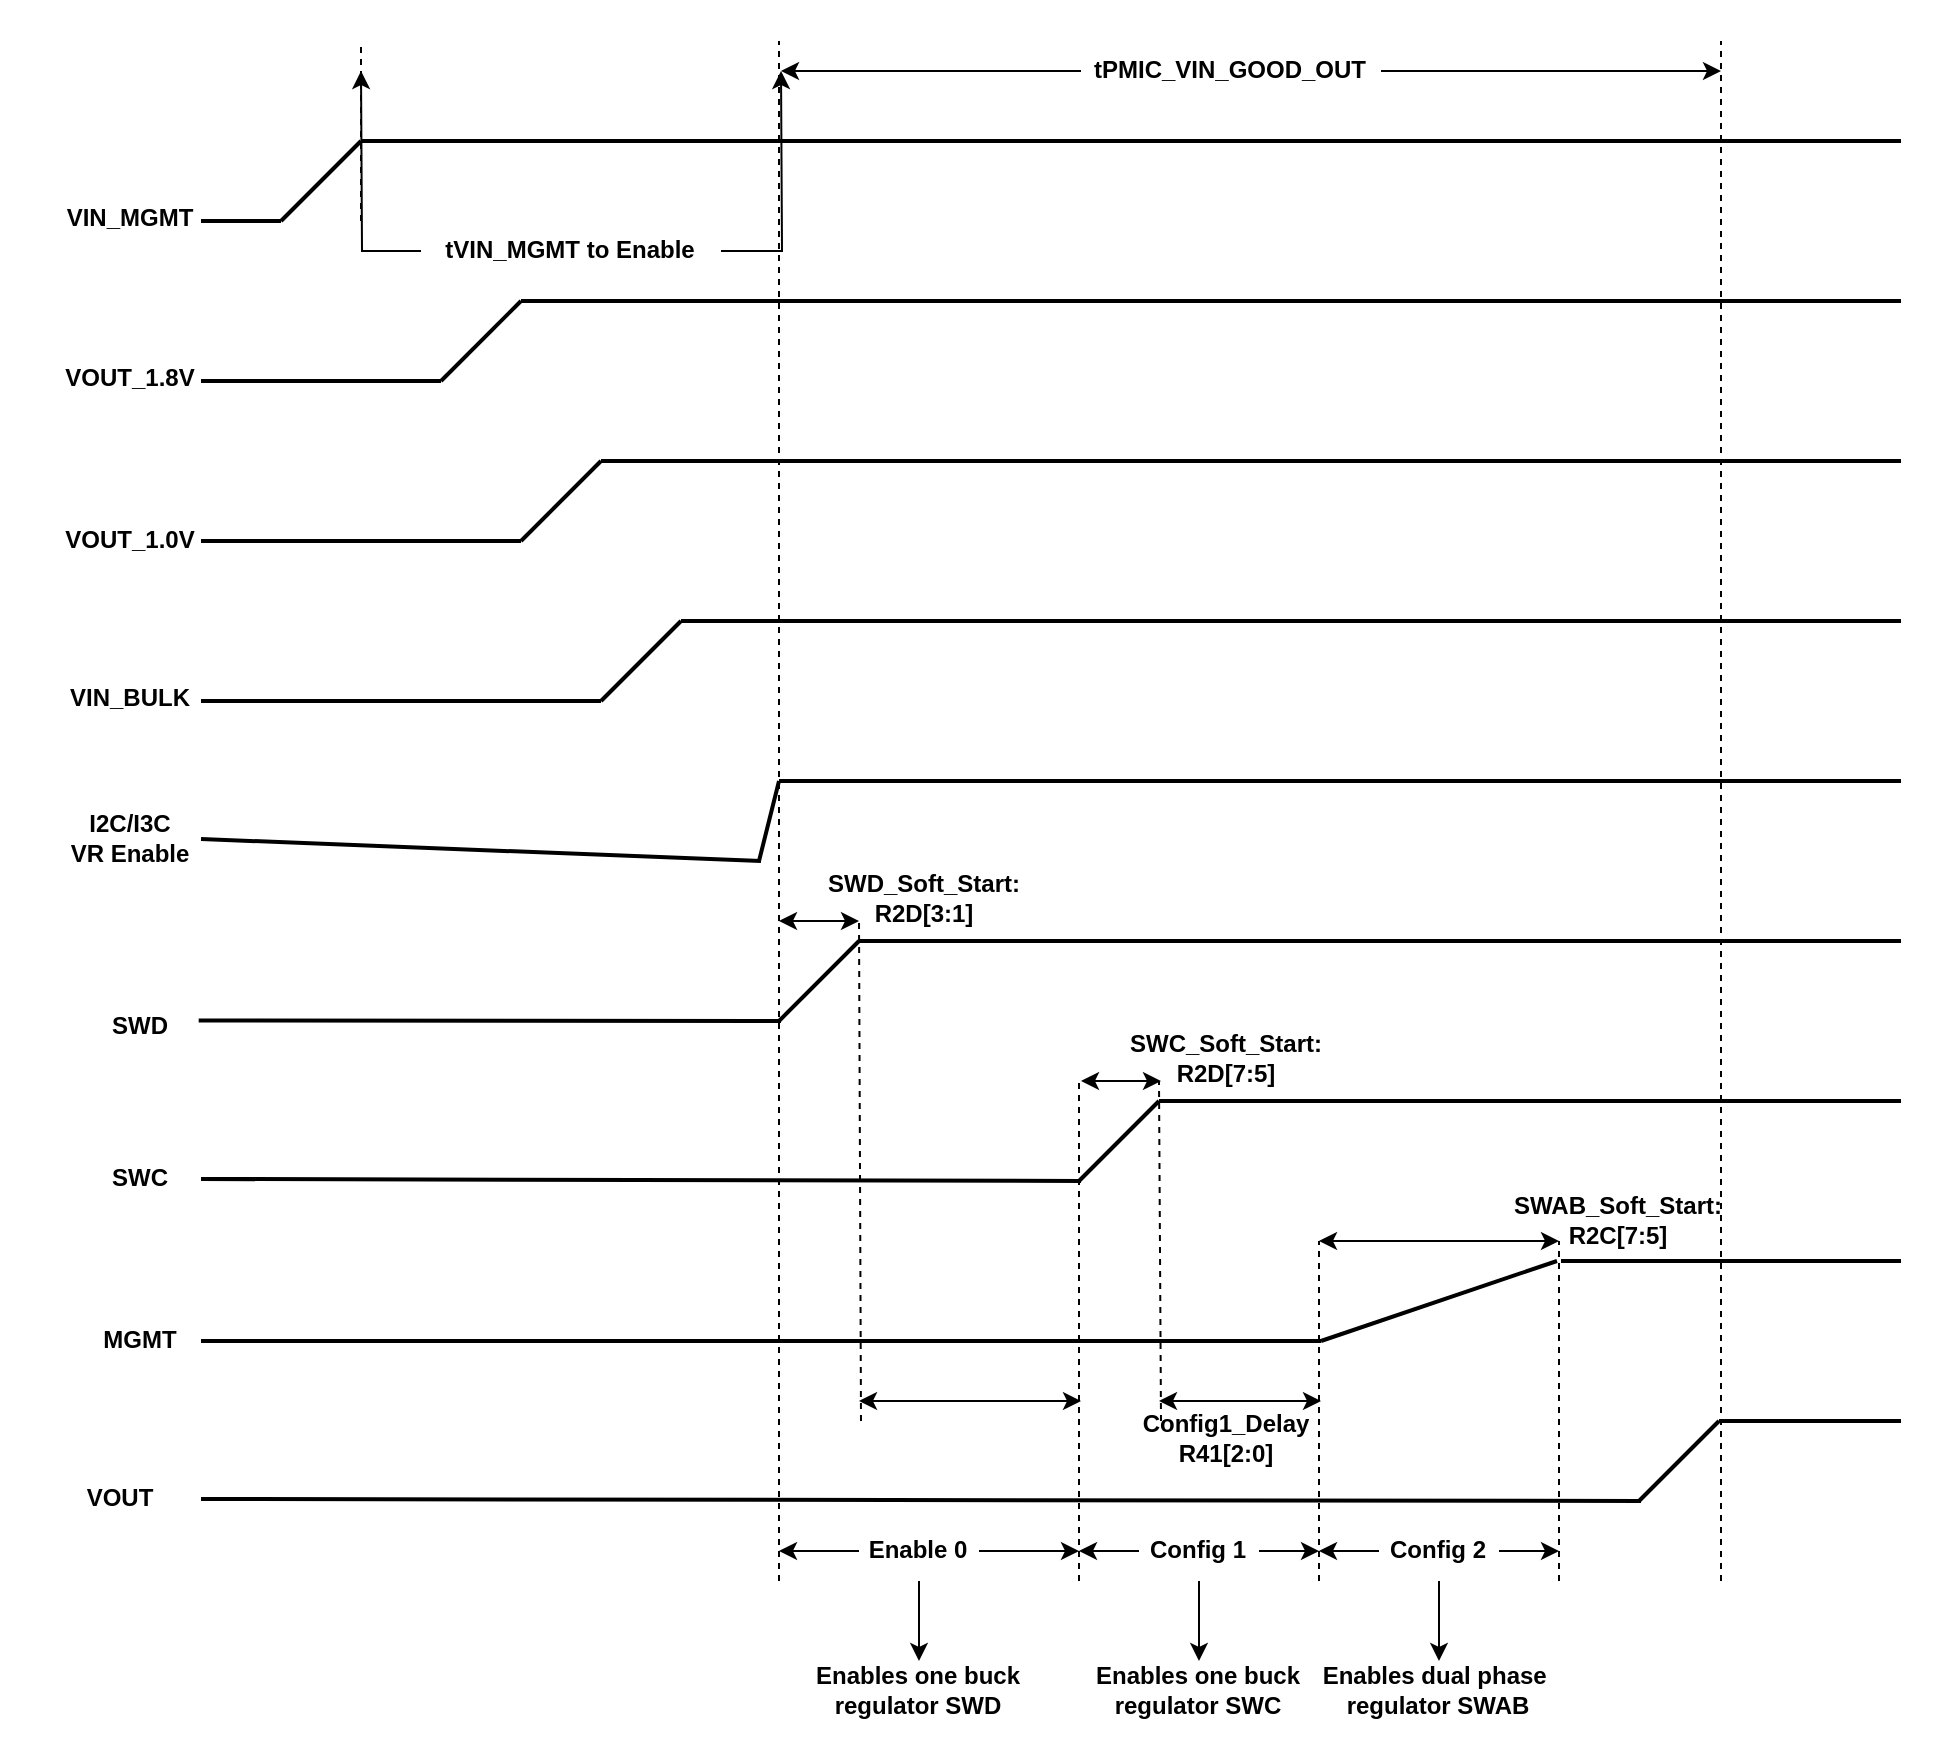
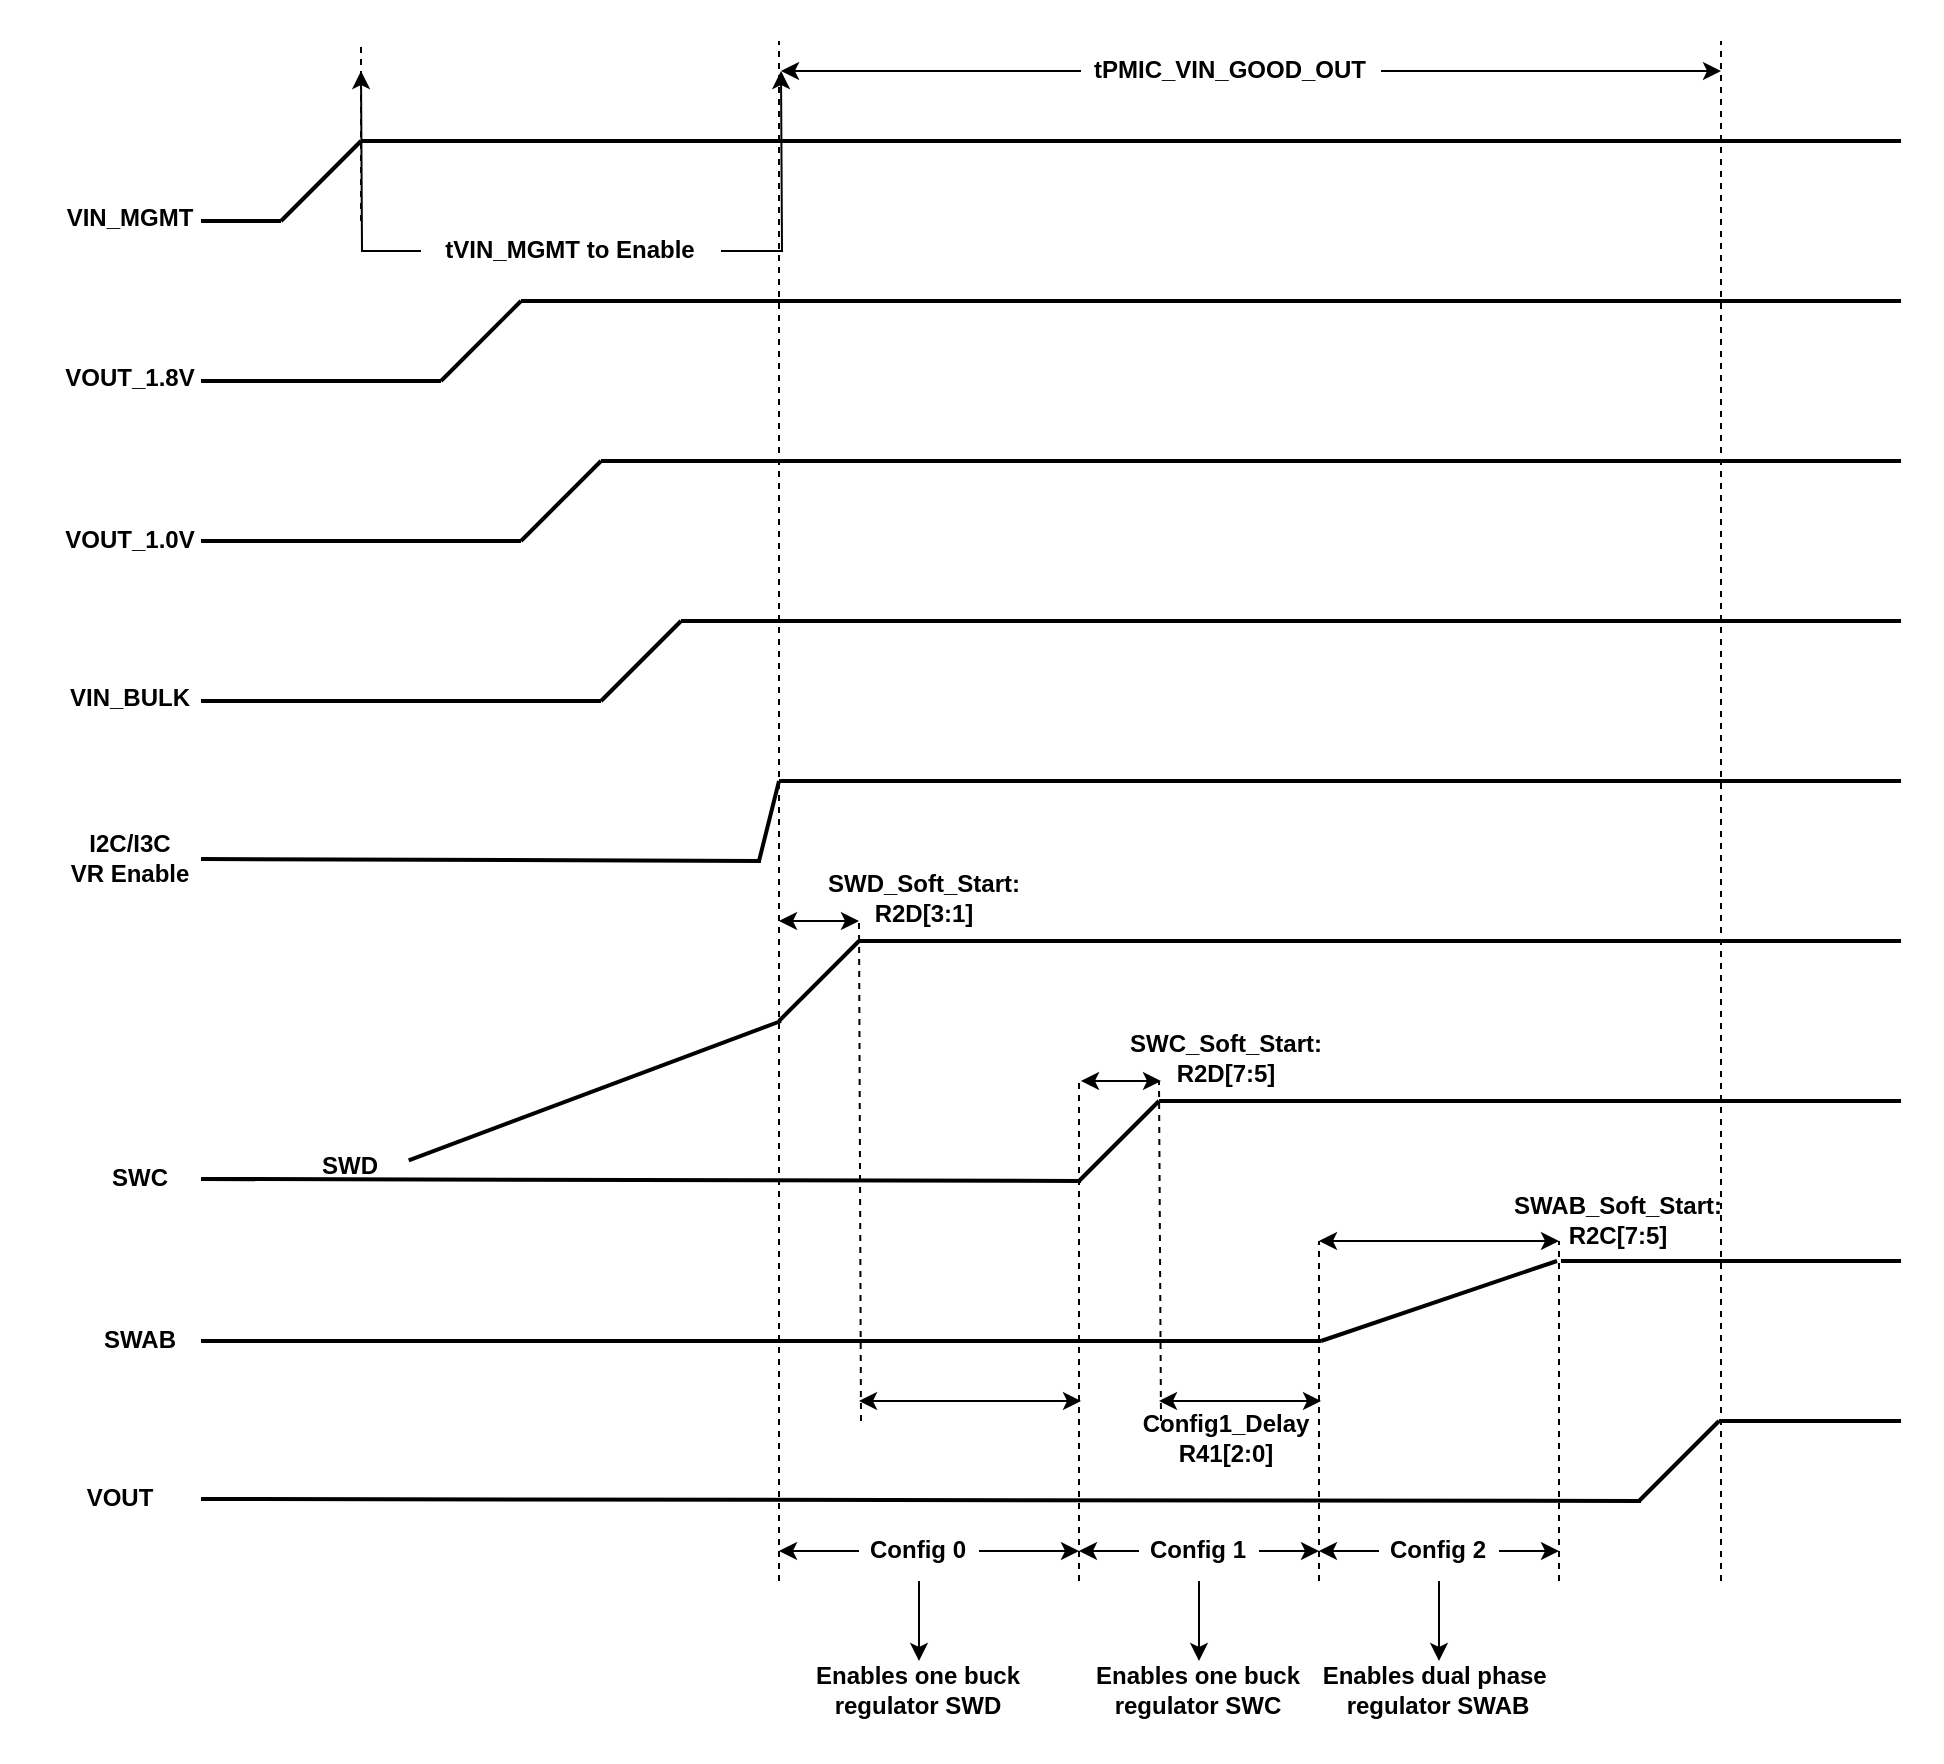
- <mxCell id="26" value="&lt;div&gt;&lt;b&gt;I2C/I3C&lt;/b&gt;&lt;/div&gt;&lt;b&gt;VR Enable&lt;/b&gt;" style="text;html=1;align=center;verticalAlign=middle;whiteSpace=wrap;rounded=0;" vertex="1" parent="1"><mxGeometry x="30" y="404" width="70" height="30" as="geometry" /></mxCell>
+ <mxCell id="26" value="&lt;div&gt;&lt;b&gt;I2C/I3C&lt;/b&gt;&lt;/div&gt;&lt;b&gt;VR Enable&lt;/b&gt;" style="text;html=1;align=center;verticalAlign=middle;whiteSpace=wrap;rounded=0;" vertex="1" parent="1"><mxGeometry x="30" y="414" width="70" height="30" as="geometry" /></mxCell>
- <mxCell id="14" value="&lt;b&gt;SWD&lt;/b&gt;" style="text;html=1;align=center;verticalAlign=middle;whiteSpace=wrap;rounded=0;" vertex="1" parent="1"><mxGeometry x="40" y="498" width="60" height="30" as="geometry" /></mxCell>
+ <mxCell id="14" value="&lt;b&gt;SWD&lt;/b&gt;" style="text;html=1;align=center;verticalAlign=middle;whiteSpace=wrap;rounded=0;" vertex="1" parent="1"><mxGeometry x="145" y="568" width="60" height="30" as="geometry" /></mxCell>
- <mxCell id="16" value="&lt;b&gt;MGMT&lt;/b&gt;" style="text;html=1;align=center;verticalAlign=middle;whiteSpace=wrap;rounded=0;" vertex="1" parent="1"><mxGeometry x="40" y="655" width="60" height="30" as="geometry" /></mxCell>
+ <mxCell id="16" value="&lt;b&gt;SWAB&lt;/b&gt;" style="text;html=1;align=center;verticalAlign=middle;whiteSpace=wrap;rounded=0;" vertex="1" parent="1"><mxGeometry x="40" y="655" width="60" height="30" as="geometry" /></mxCell>
- <mxCell id="30" value="&lt;b&gt;Enable 0&lt;/b&gt;" style="text;html=1;align=center;verticalAlign=middle;whiteSpace=wrap;rounded=0;" vertex="1" parent="1"><mxGeometry x="429" y="760" width="60" height="30" as="geometry" /></mxCell>
+ <mxCell id="30" value="&lt;b&gt;Config 0&lt;/b&gt;" style="text;html=1;align=center;verticalAlign=middle;whiteSpace=wrap;rounded=0;" vertex="1" parent="1"><mxGeometry x="429" y="760" width="60" height="30" as="geometry" /></mxCell>
